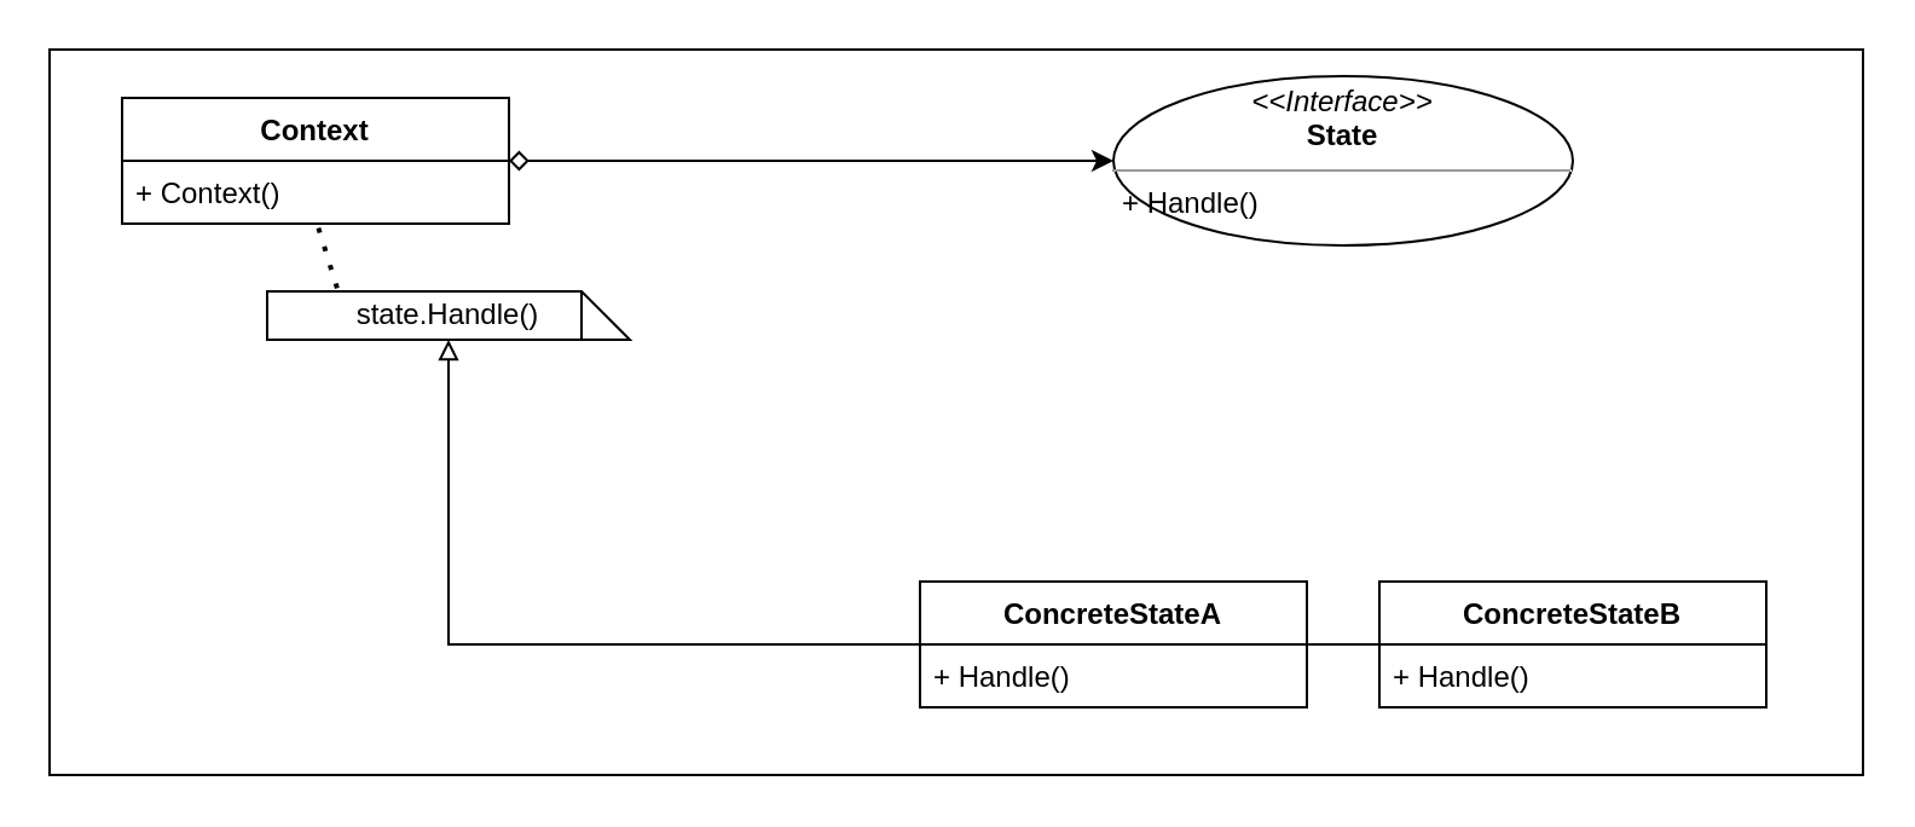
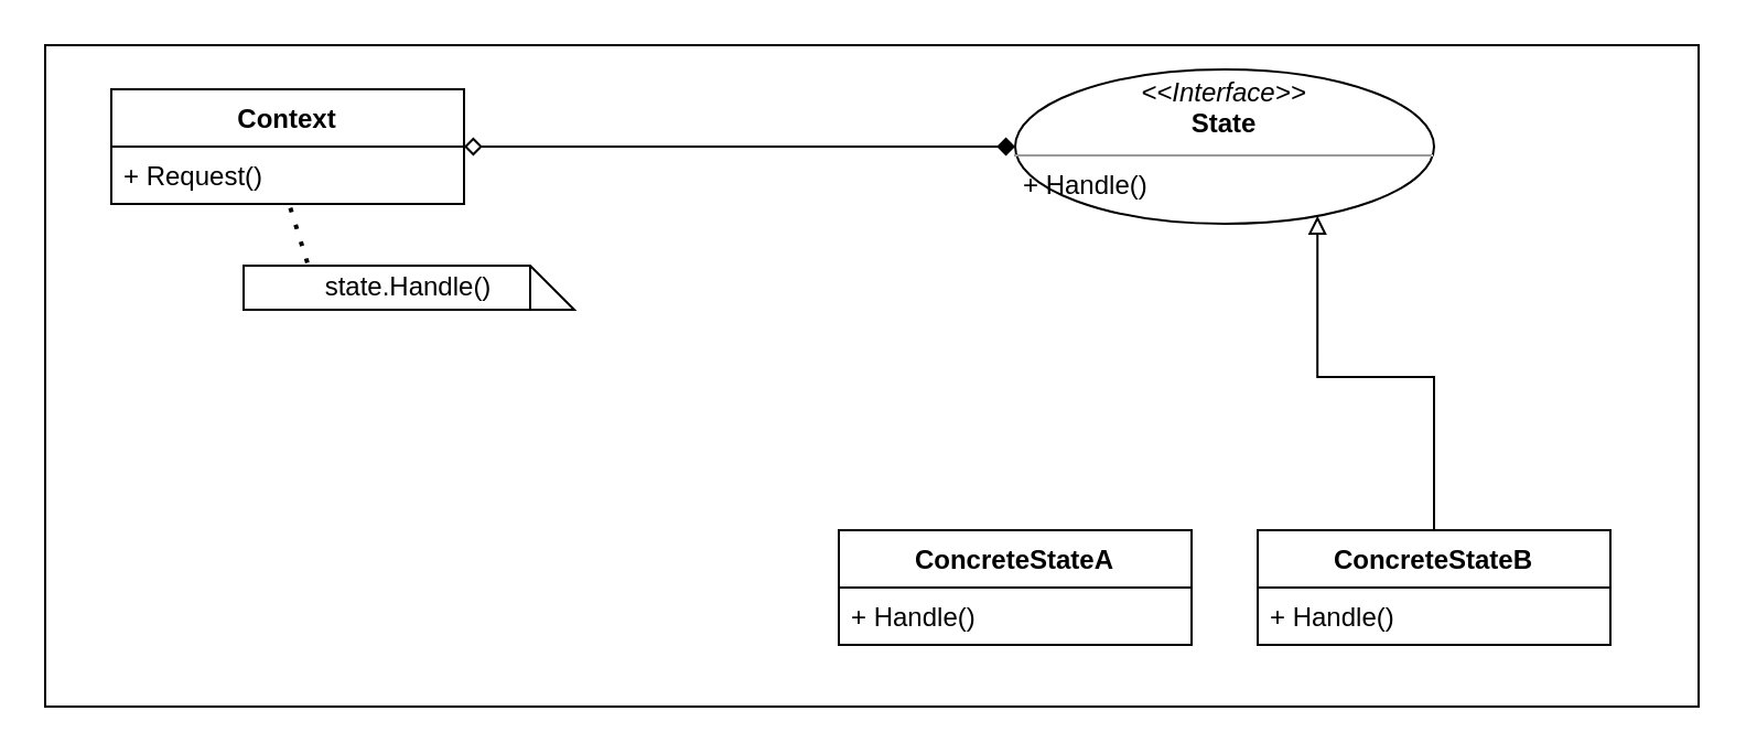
- <mxCell id="3" style="edgeStyle=orthogonalEdgeStyle;rounded=0;orthogonalLoop=1;jettySize=auto;html=1;entryX=0;entryY=0.5;entryDx=0;entryDy=0;startArrow=diamond;startFill=0;" edge="1" parent="1" source="4" target="6"><mxGeometry relative="1" as="geometry" /></mxCell>
+ <mxCell id="3" style="edgeStyle=orthogonalEdgeStyle;rounded=0;orthogonalLoop=1;jettySize=auto;html=1;entryX=0;entryY=0.5;entryDx=0;entryDy=0;startArrow=diamond;startFill=0;endArrow=diamond;" edge="1" parent="1" source="4" target="6"><mxGeometry relative="1" as="geometry" /></mxCell>
- <mxCell id="5" value="+ Context()" style="text;strokeColor=none;fillColor=none;align=left;verticalAlign=top;spacingLeft=4;spacingRight=4;overflow=hidden;rotatable=0;points=[[0,0.5],[1,0.5]];portConstraint=eastwest;whiteSpace=wrap;html=1;" parent="4" vertex="1"><mxGeometry y="26" width="160" height="26" as="geometry" /></mxCell>
+ <mxCell id="5" value="+ Request()" style="text;strokeColor=none;fillColor=none;align=left;verticalAlign=top;spacingLeft=4;spacingRight=4;overflow=hidden;rotatable=0;points=[[0,0.5],[1,0.5]];portConstraint=eastwest;whiteSpace=wrap;html=1;" parent="4" vertex="1"><mxGeometry y="26" width="160" height="26" as="geometry" /></mxCell>
- <mxCell id="9" style="edgeStyle=orthogonalEdgeStyle;rounded=0;orthogonalLoop=1;jettySize=auto;html=1;endArrow=block;endFill=0;" edge="1" parent="1" source="10" target="12"><mxGeometry relative="1" as="geometry" /></mxCell>
+ <mxCell id="9" style="edgeStyle=orthogonalEdgeStyle;rounded=0;orthogonalLoop=1;jettySize=auto;html=1;entryX=0.75;entryY=1;entryDx=0;entryDy=0;endArrow=block;endFill=0;" edge="1" parent="1" source="10" target="6"><mxGeometry relative="1" as="geometry" /></mxCell>
